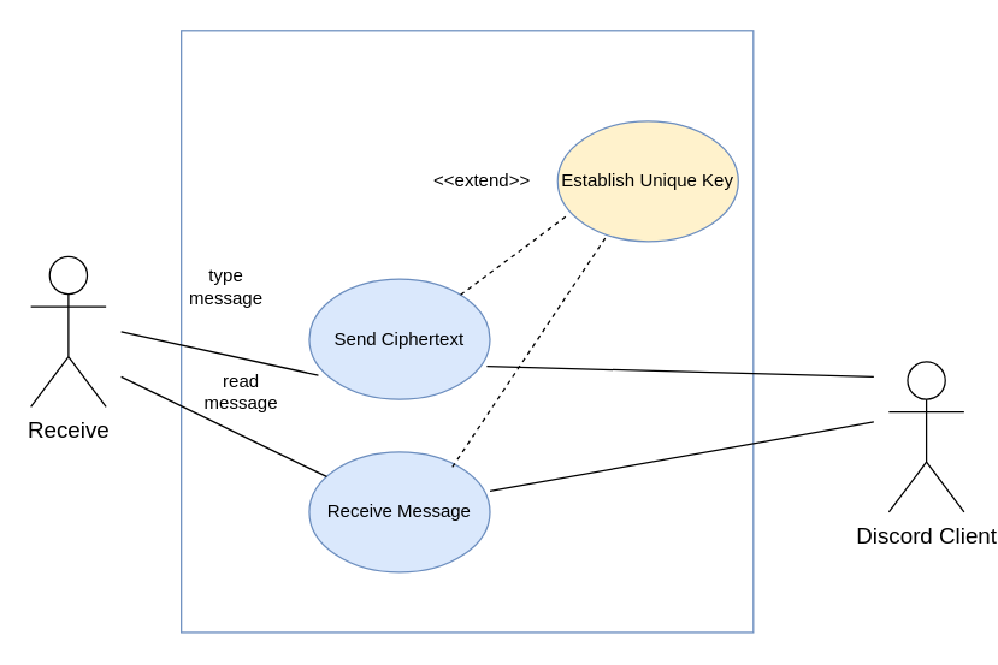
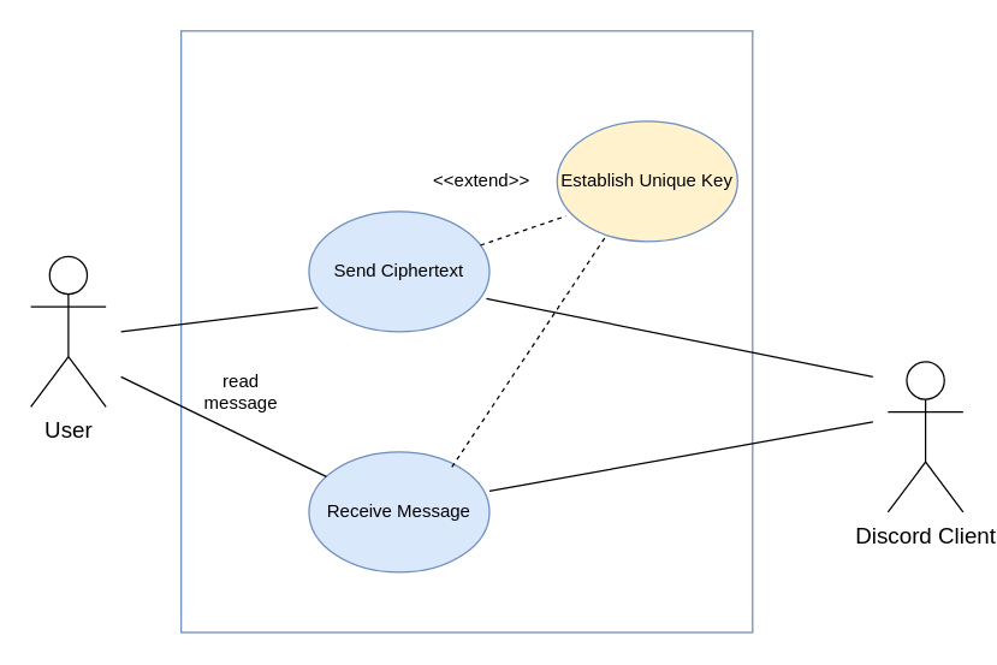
- <mxCell id="14" value="type message" style="text;html=1;strokeColor=none;fillColor=none;align=center;verticalAlign=middle;whiteSpace=wrap;rounded=0;" vertex="1" parent="1"><mxGeometry x="130" y="180" width="40" height="20" as="geometry" /></mxCell>
- <mxCell id="5" value="Send Ciphertext" style="ellipse;whiteSpace=wrap;html=1;fillColor=#dae8fc;strokeColor=#6c8ebf;" vertex="1" parent="1"><mxGeometry x="205" y="185" width="120" height="80" as="geometry" /></mxCell>
+ <mxCell id="5" value="Send Ciphertext" style="ellipse;whiteSpace=wrap;html=1;fillColor=#dae8fc;strokeColor=#6c8ebf;" vertex="1" parent="1"><mxGeometry x="205" y="140" width="120" height="80" as="geometry" /></mxCell>
- <mxCell id="3" value="&lt;font style=&quot;font-size: 15px&quot;&gt;Receive&lt;/font&gt;" style="shape=umlActor;verticalLabelPosition=bottom;verticalAlign=top;html=1;outlineConnect=0;" vertex="1" parent="1"><mxGeometry x="20" y="170" width="50" height="100" as="geometry" /></mxCell>
+ <mxCell id="3" value="&lt;font style=&quot;font-size: 15px&quot;&gt;User&lt;/font&gt;" style="shape=umlActor;verticalLabelPosition=bottom;verticalAlign=top;html=1;outlineConnect=0;" vertex="1" parent="1"><mxGeometry x="20" y="170" width="50" height="100" as="geometry" /></mxCell>
